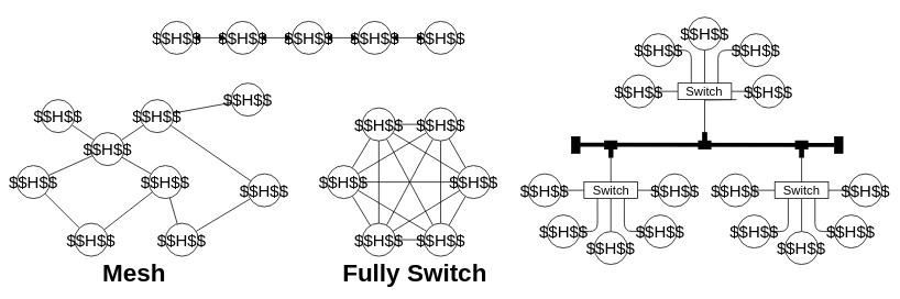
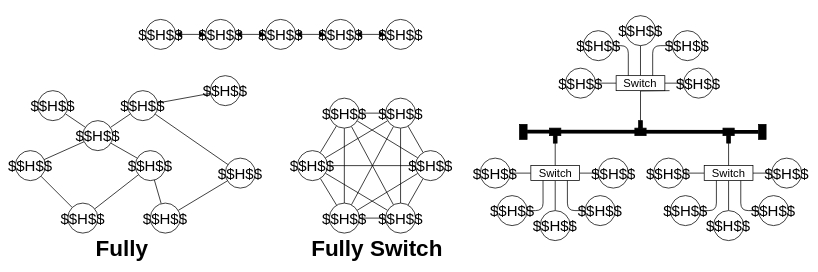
- <mxCell id="97" value="Mesh" style="text;html=1;strokeColor=none;fillColor=none;align=center;verticalAlign=middle;whiteSpace=wrap;rounded=0;fontSize=30;fontStyle=1" vertex="1" parent="1"><mxGeometry x="32.5" y="320" width="259" height="20" as="geometry" /></mxCell>
+ <mxCell id="97" value="Fully" style="text;html=1;strokeColor=none;fillColor=none;align=center;verticalAlign=middle;whiteSpace=wrap;rounded=0;fontSize=30;fontStyle=1" vertex="1" parent="1"><mxGeometry x="32.5" y="320" width="259" height="20" as="geometry" /></mxCell>
